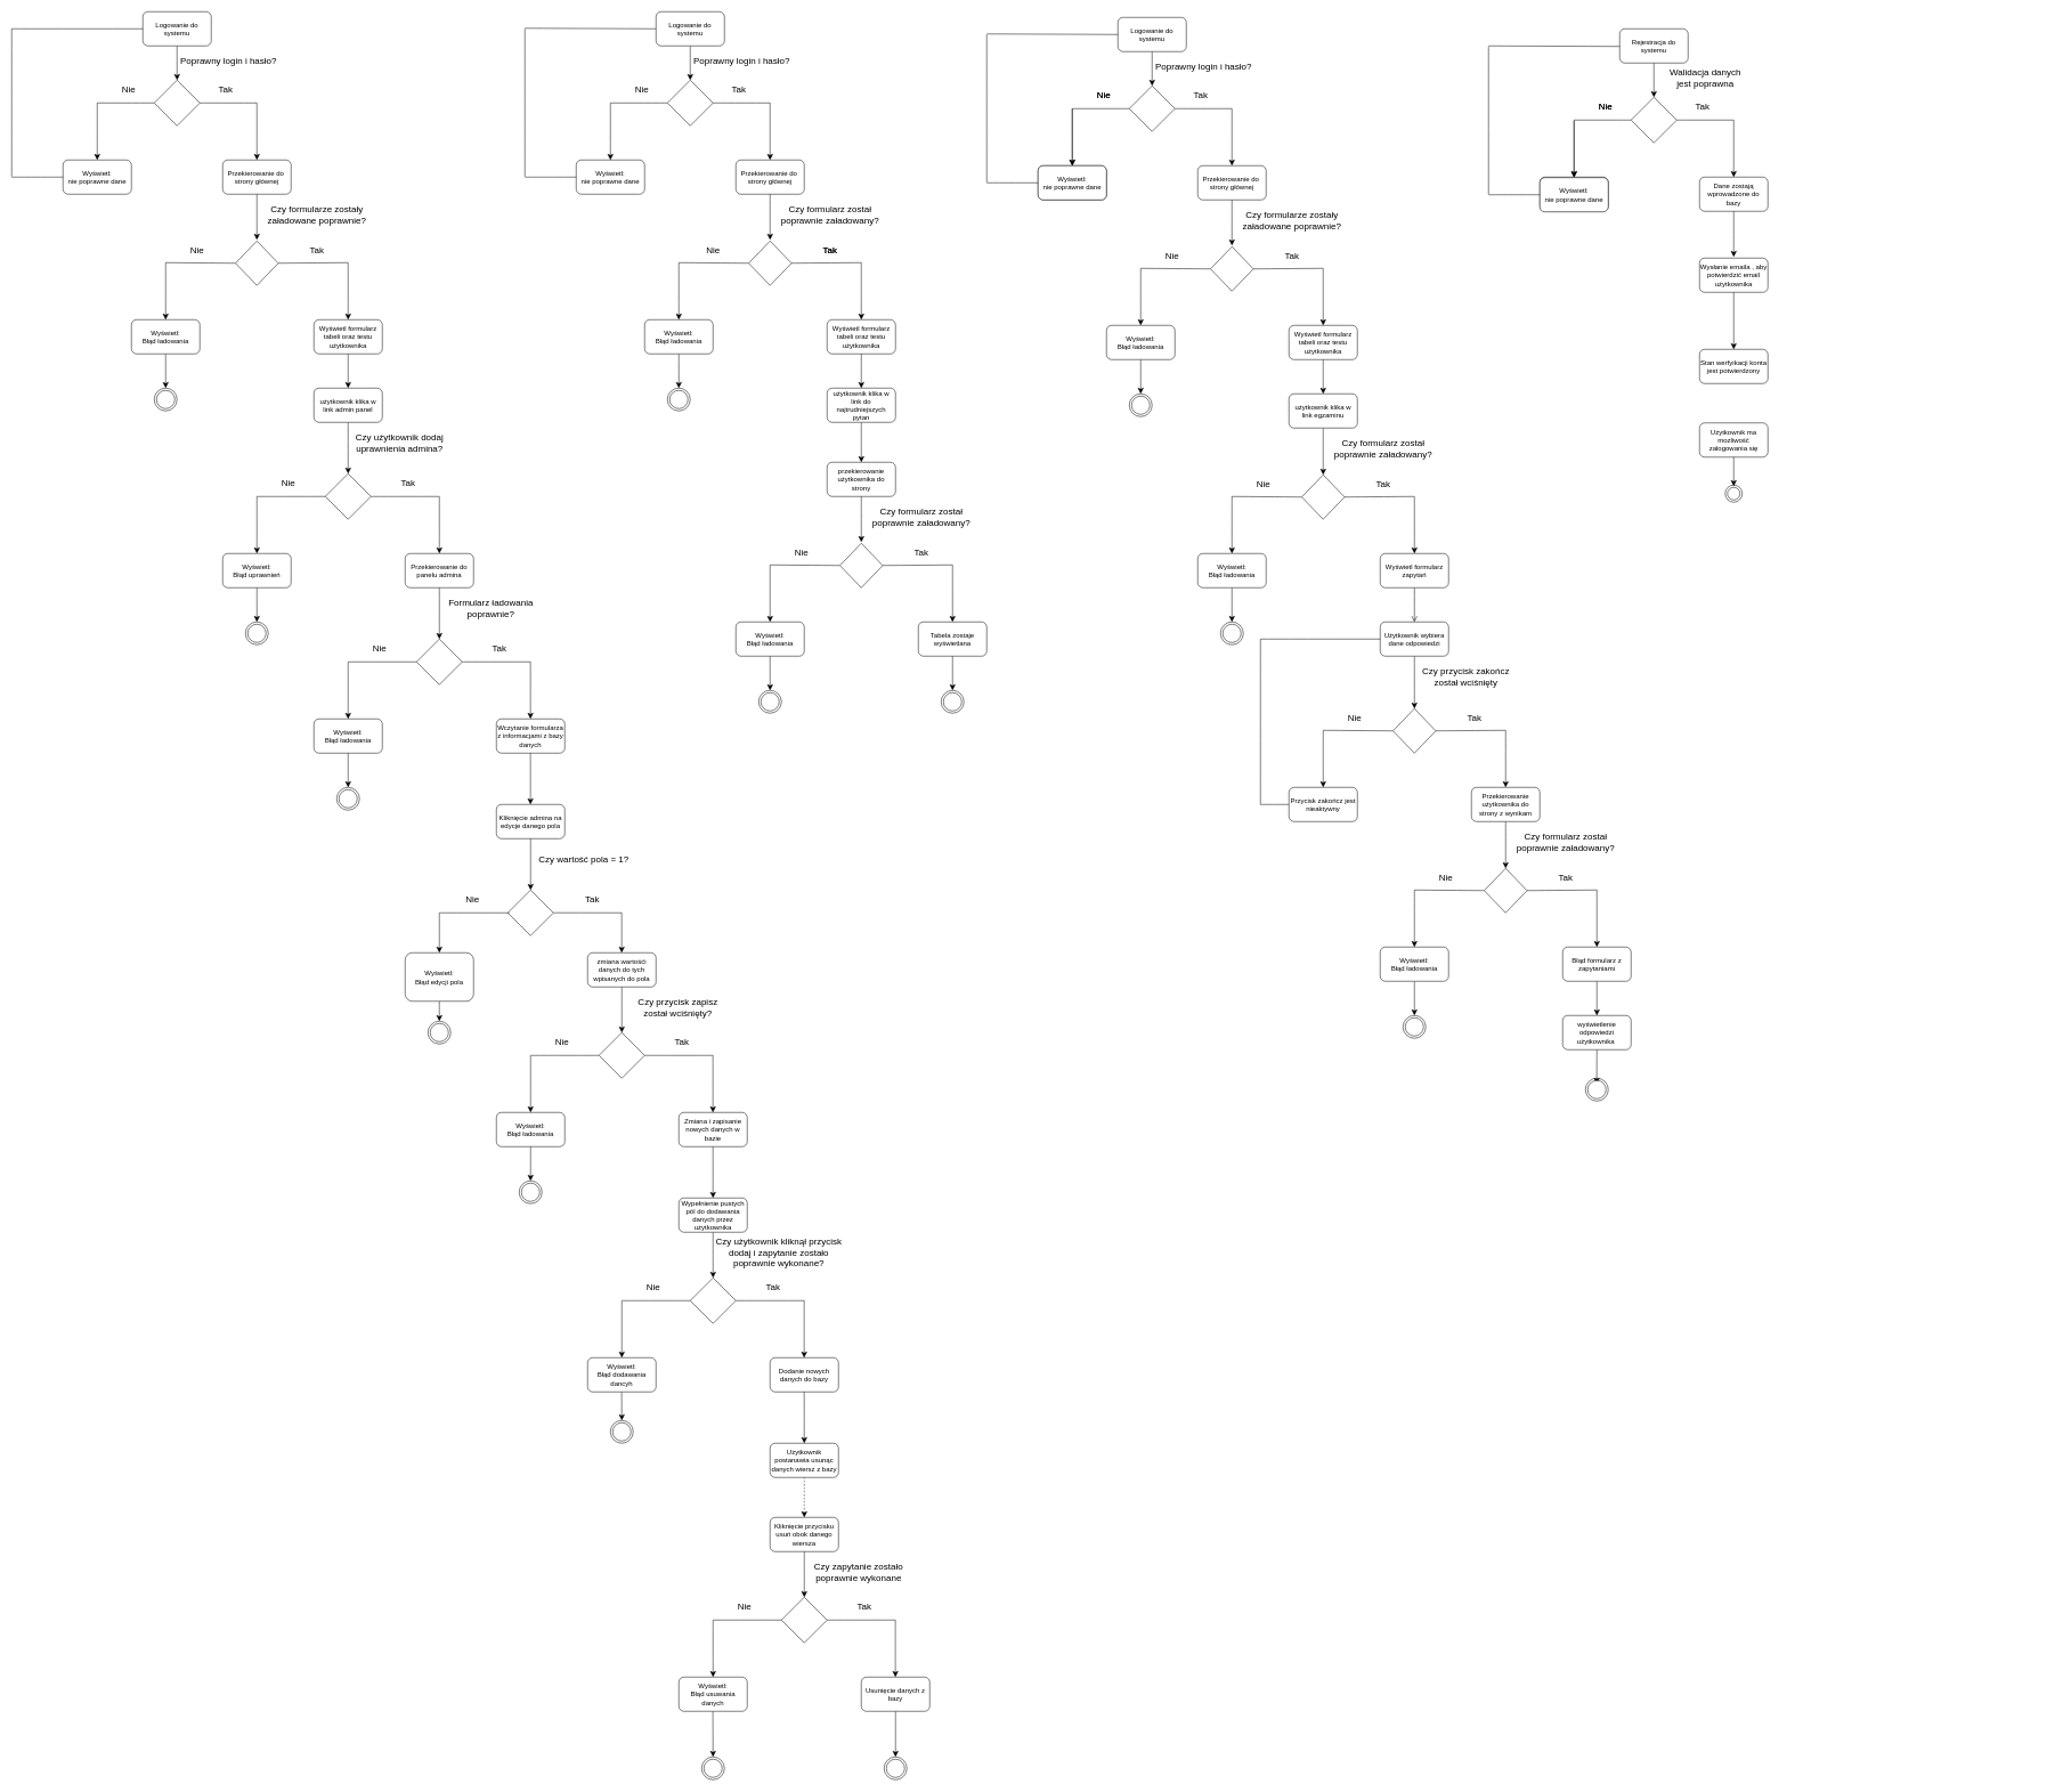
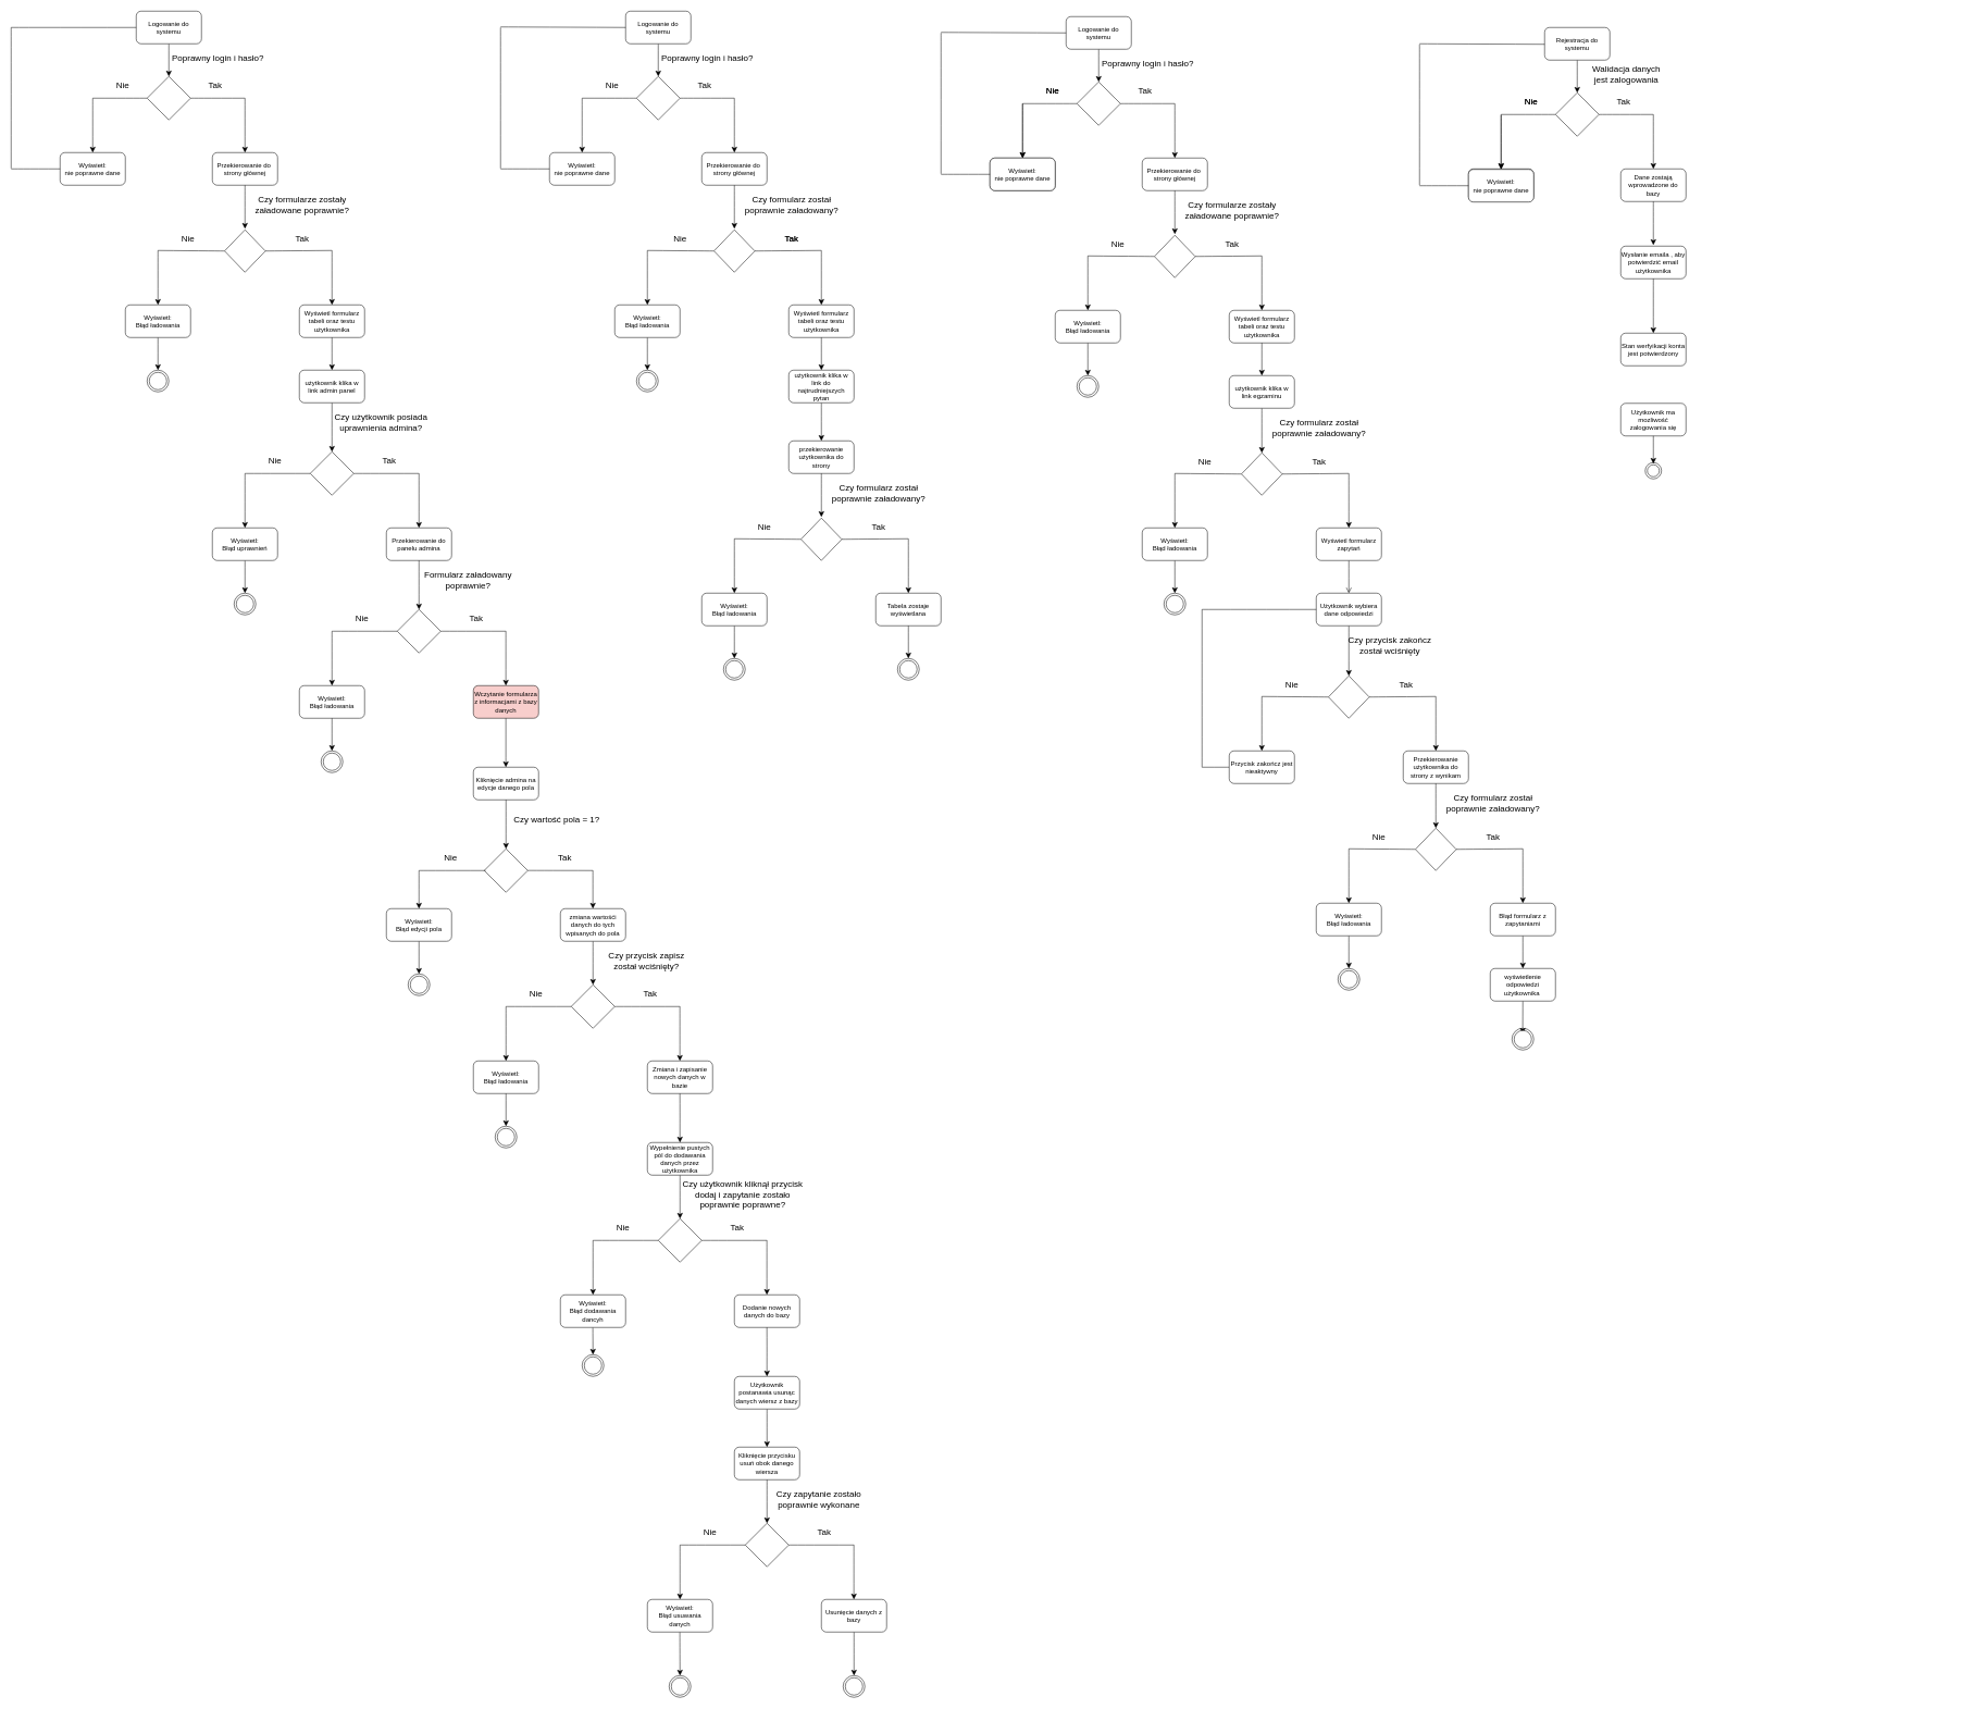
- <mxCell id="241" value="Walidacja danych &lt;br&gt;jest poprawna" style="text;html=1;align=center;verticalAlign=middle;resizable=0;points=[];autosize=1;strokeColor=none;fillColor=none;fontSize=16;" vertex="1" parent="1"><mxGeometry x="2920" y="110" width="140" height="50" as="geometry" /></mxCell>
+ <mxCell id="241" value="Walidacja danych &lt;br&gt;jest zalogowania" style="text;html=1;align=center;verticalAlign=middle;resizable=0;points=[];autosize=1;strokeColor=none;fillColor=none;fontSize=16;" vertex="1" parent="1"><mxGeometry x="2920" y="110" width="140" height="50" as="geometry" /></mxCell>
- <mxCell id="33" value="Czy użytkownik dodaj &lt;br&gt;uprawnienia admina?" style="text;html=1;align=center;verticalAlign=middle;resizable=0;points=[];autosize=1;strokeColor=none;fillColor=none;fontSize=16;" vertex="1" parent="1"><mxGeometry x="605" y="750" width="190" height="50" as="geometry" /></mxCell>
+ <mxCell id="33" value="Czy użytkownik posiada &lt;br&gt;uprawnienia admina?" style="text;html=1;align=center;verticalAlign=middle;resizable=0;points=[];autosize=1;strokeColor=none;fillColor=none;fontSize=16;" vertex="1" parent="1"><mxGeometry x="605" y="750" width="190" height="50" as="geometry" /></mxCell>
- <mxCell id="46" value="Formularz ładowania &lt;br&gt;poprawnie?" style="text;html=1;align=center;verticalAlign=middle;resizable=0;points=[];autosize=1;strokeColor=none;fillColor=none;fontSize=16;" vertex="1" parent="1"><mxGeometry x="770" y="1040" width="180" height="50" as="geometry" /></mxCell>
+ <mxCell id="46" value="Formularz załadowany &lt;br&gt;poprawnie?" style="text;html=1;align=center;verticalAlign=middle;resizable=0;points=[];autosize=1;strokeColor=none;fillColor=none;fontSize=16;" vertex="1" parent="1"><mxGeometry x="770" y="1040" width="180" height="50" as="geometry" /></mxCell>
- <mxCell id="206" value="Czy przycisk zakończ&lt;br&gt;został wciśnięty" style="text;html=1;align=center;verticalAlign=middle;resizable=0;points=[];autosize=1;strokeColor=none;fillColor=none;fontSize=16;" vertex="1" parent="1"><mxGeometry x="2485" y="1160" width="170" height="50" as="geometry" /></mxCell>
+ <mxCell id="206" value="Czy przycisk zakończ&lt;br&gt;został wciśnięty" style="text;html=1;align=center;verticalAlign=middle;resizable=0;points=[];autosize=1;strokeColor=none;fillColor=none;fontSize=16;" vertex="1" parent="1"><mxGeometry x="2470" y="1160" width="170" height="50" as="geometry" /></mxCell>
- <mxCell id="64" value="Wczytanie formularza z informacjami z bazy danych" style="rounded=1;whiteSpace=wrap;html=1;" vertex="1" parent="1"><mxGeometry x="870" y="1260" width="120" height="60" as="geometry" /></mxCell>
+ <mxCell id="64" value="Wczytanie formularza z informacjami z bazy danych" style="rounded=1;whiteSpace=wrap;html=1;fillColor=#f8cecc;" vertex="1" parent="1"><mxGeometry x="870" y="1260" width="120" height="60" as="geometry" /></mxCell>
- <mxCell id="62" value="Wyświetl:&lt;br&gt;Błąd edycji pola" style="rounded=1;whiteSpace=wrap;html=1;" vertex="1" parent="1"><mxGeometry x="710" y="1670" width="120" height="85" as="geometry" /></mxCell>
+ <mxCell id="62" value="Wyświetl:&lt;br&gt;Błąd edycji pola" style="rounded=1;whiteSpace=wrap;html=1;" vertex="1" parent="1"><mxGeometry x="710" y="1670" width="120" height="60" as="geometry" /></mxCell>
- <mxCell id="93" value="Czy użytkownik kliknął przycisk &lt;br&gt;dodaj i zapytanie zostało&lt;br&gt;poprawnie wykonane?" style="text;html=1;align=center;verticalAlign=middle;resizable=0;points=[];autosize=1;strokeColor=none;fillColor=none;fontSize=16;" vertex="1" parent="1"><mxGeometry x="1250" y="2160" width="230" height="70" as="geometry" /></mxCell>
+ <mxCell id="93" value="Czy użytkownik kliknął przycisk &lt;br&gt;dodaj i zapytanie zostało&lt;br&gt;poprawnie poprawne?" style="text;html=1;align=center;verticalAlign=middle;resizable=0;points=[];autosize=1;strokeColor=none;fillColor=none;fontSize=16;" vertex="1" parent="1"><mxGeometry x="1250" y="2160" width="230" height="70" as="geometry" /></mxCell>
- <mxCell id="97" style="edgeStyle=none;curved=1;rounded=0;orthogonalLoop=1;jettySize=auto;html=1;exitX=0.5;exitY=1;exitDx=0;exitDy=0;fontSize=12;startSize=8;endSize=8;dashed=1;" edge="1" parent="1" source="98" target="99"><mxGeometry relative="1" as="geometry" /></mxCell>
+ <mxCell id="97" style="edgeStyle=none;curved=1;rounded=0;orthogonalLoop=1;jettySize=auto;html=1;exitX=0.5;exitY=1;exitDx=0;exitDy=0;fontSize=12;startSize=8;endSize=8;" edge="1" parent="1" source="98" target="99"><mxGeometry relative="1" as="geometry" /></mxCell>
